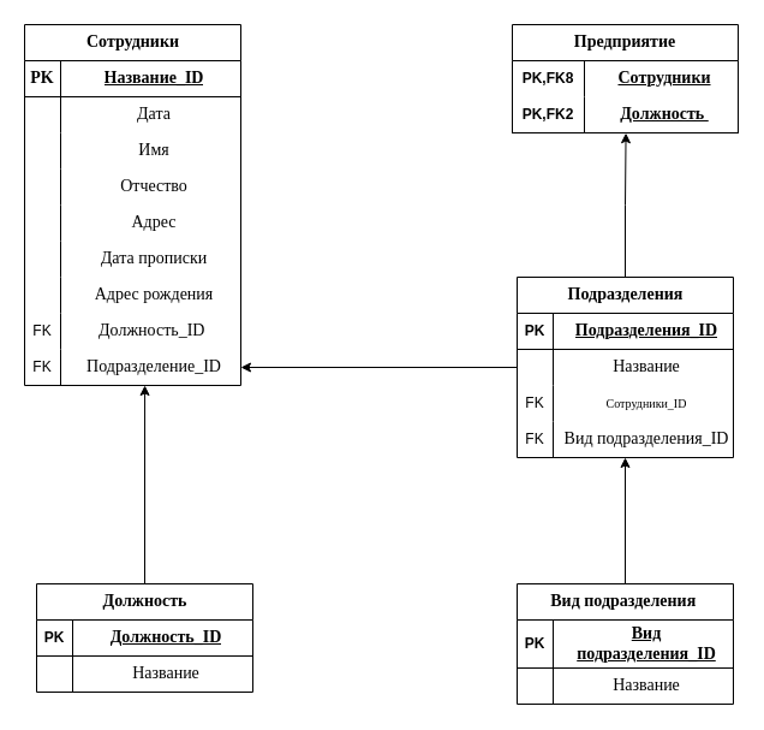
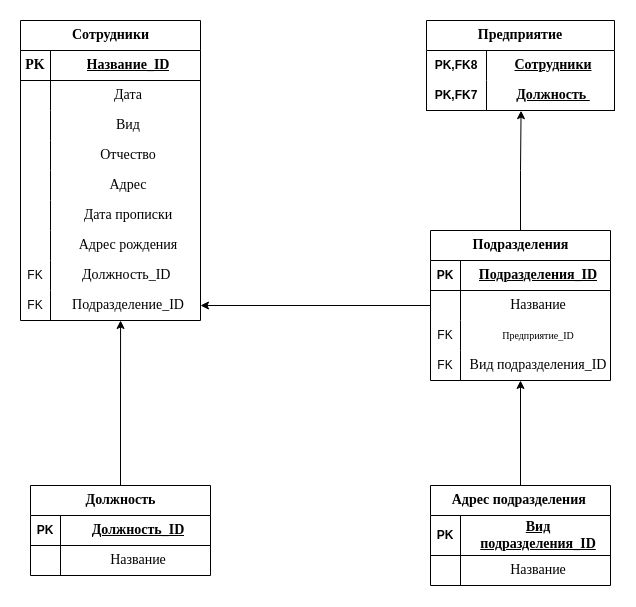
- <mxCell id="66" value="PK,FK2" style="shape=partialRectangle;connectable=0;fillColor=none;top=0;left=0;bottom=0;right=0;fontStyle=1;overflow=hidden;html=1;whiteSpace=wrap;" vertex="1" parent="65"><mxGeometry width="60" height="30" as="geometry"><mxRectangle width="60" height="30" as="alternateBounds" /></mxGeometry></mxCell>
+ <mxCell id="66" value="PK,FK7" style="shape=partialRectangle;connectable=0;fillColor=none;top=0;left=0;bottom=0;right=0;fontStyle=1;overflow=hidden;html=1;whiteSpace=wrap;" vertex="1" parent="65"><mxGeometry width="60" height="30" as="geometry"><mxRectangle width="60" height="30" as="alternateBounds" /></mxGeometry></mxCell>
- <mxCell id="11" value="&lt;font style=&quot;font-size: 14px;&quot; face=&quot;Times New Roman&quot;&gt;Имя&lt;/font&gt;" style="shape=partialRectangle;connectable=0;fillColor=none;top=0;left=0;bottom=0;right=0;align=center;spacingLeft=6;overflow=hidden;whiteSpace=wrap;html=1;" vertex="1" parent="9"><mxGeometry x="30" width="150" height="30" as="geometry"><mxRectangle width="150" height="30" as="alternateBounds" /></mxGeometry></mxCell>
+ <mxCell id="11" value="&lt;font style=&quot;font-size: 14px;&quot; face=&quot;Times New Roman&quot;&gt;Вид&lt;/font&gt;" style="shape=partialRectangle;connectable=0;fillColor=none;top=0;left=0;bottom=0;right=0;align=center;spacingLeft=6;overflow=hidden;whiteSpace=wrap;html=1;" vertex="1" parent="9"><mxGeometry x="30" width="150" height="30" as="geometry"><mxRectangle width="150" height="30" as="alternateBounds" /></mxGeometry></mxCell>
- <mxCell id="41" value="&lt;font size=&quot;1&quot; face=&quot;Times New Roman&quot;&gt;Сотрудники_ID&lt;/font&gt;" style="shape=partialRectangle;connectable=0;fillColor=none;top=0;left=0;bottom=0;right=0;align=center;spacingLeft=6;overflow=hidden;whiteSpace=wrap;html=1;" vertex="1" parent="39"><mxGeometry x="30" width="150" height="30" as="geometry"><mxRectangle width="150" height="30" as="alternateBounds" /></mxGeometry></mxCell>
+ <mxCell id="41" value="&lt;font size=&quot;1&quot; face=&quot;Times New Roman&quot;&gt;Предприятие_ID&lt;/font&gt;" style="shape=partialRectangle;connectable=0;fillColor=none;top=0;left=0;bottom=0;right=0;align=center;spacingLeft=6;overflow=hidden;whiteSpace=wrap;html=1;" vertex="1" parent="39"><mxGeometry x="30" width="150" height="30" as="geometry"><mxRectangle width="150" height="30" as="alternateBounds" /></mxGeometry></mxCell>
- <mxCell id="46" value="&lt;font style=&quot;font-size: 14px;&quot; face=&quot;Times New Roman&quot;&gt;Вид подразделения&lt;span style=&quot;white-space: pre;&quot;&gt; &lt;/span&gt;&lt;/font&gt;" style="shape=table;startSize=30;container=1;collapsible=1;childLayout=tableLayout;fixedRows=1;rowLines=0;fontStyle=1;align=center;resizeLast=1;html=1;" vertex="1" parent="1"><mxGeometry x="430" y="485" width="180" height="100" as="geometry" /></mxCell>
+ <mxCell id="46" value="&lt;font style=&quot;font-size: 14px;&quot; face=&quot;Times New Roman&quot;&gt;Адрес подразделения&lt;span style=&quot;white-space: pre;&quot;&gt; &lt;/span&gt;&lt;/font&gt;" style="shape=table;startSize=30;container=1;collapsible=1;childLayout=tableLayout;fixedRows=1;rowLines=0;fontStyle=1;align=center;resizeLast=1;html=1;" vertex="1" parent="1"><mxGeometry x="430" y="485" width="180" height="100" as="geometry" /></mxCell>
